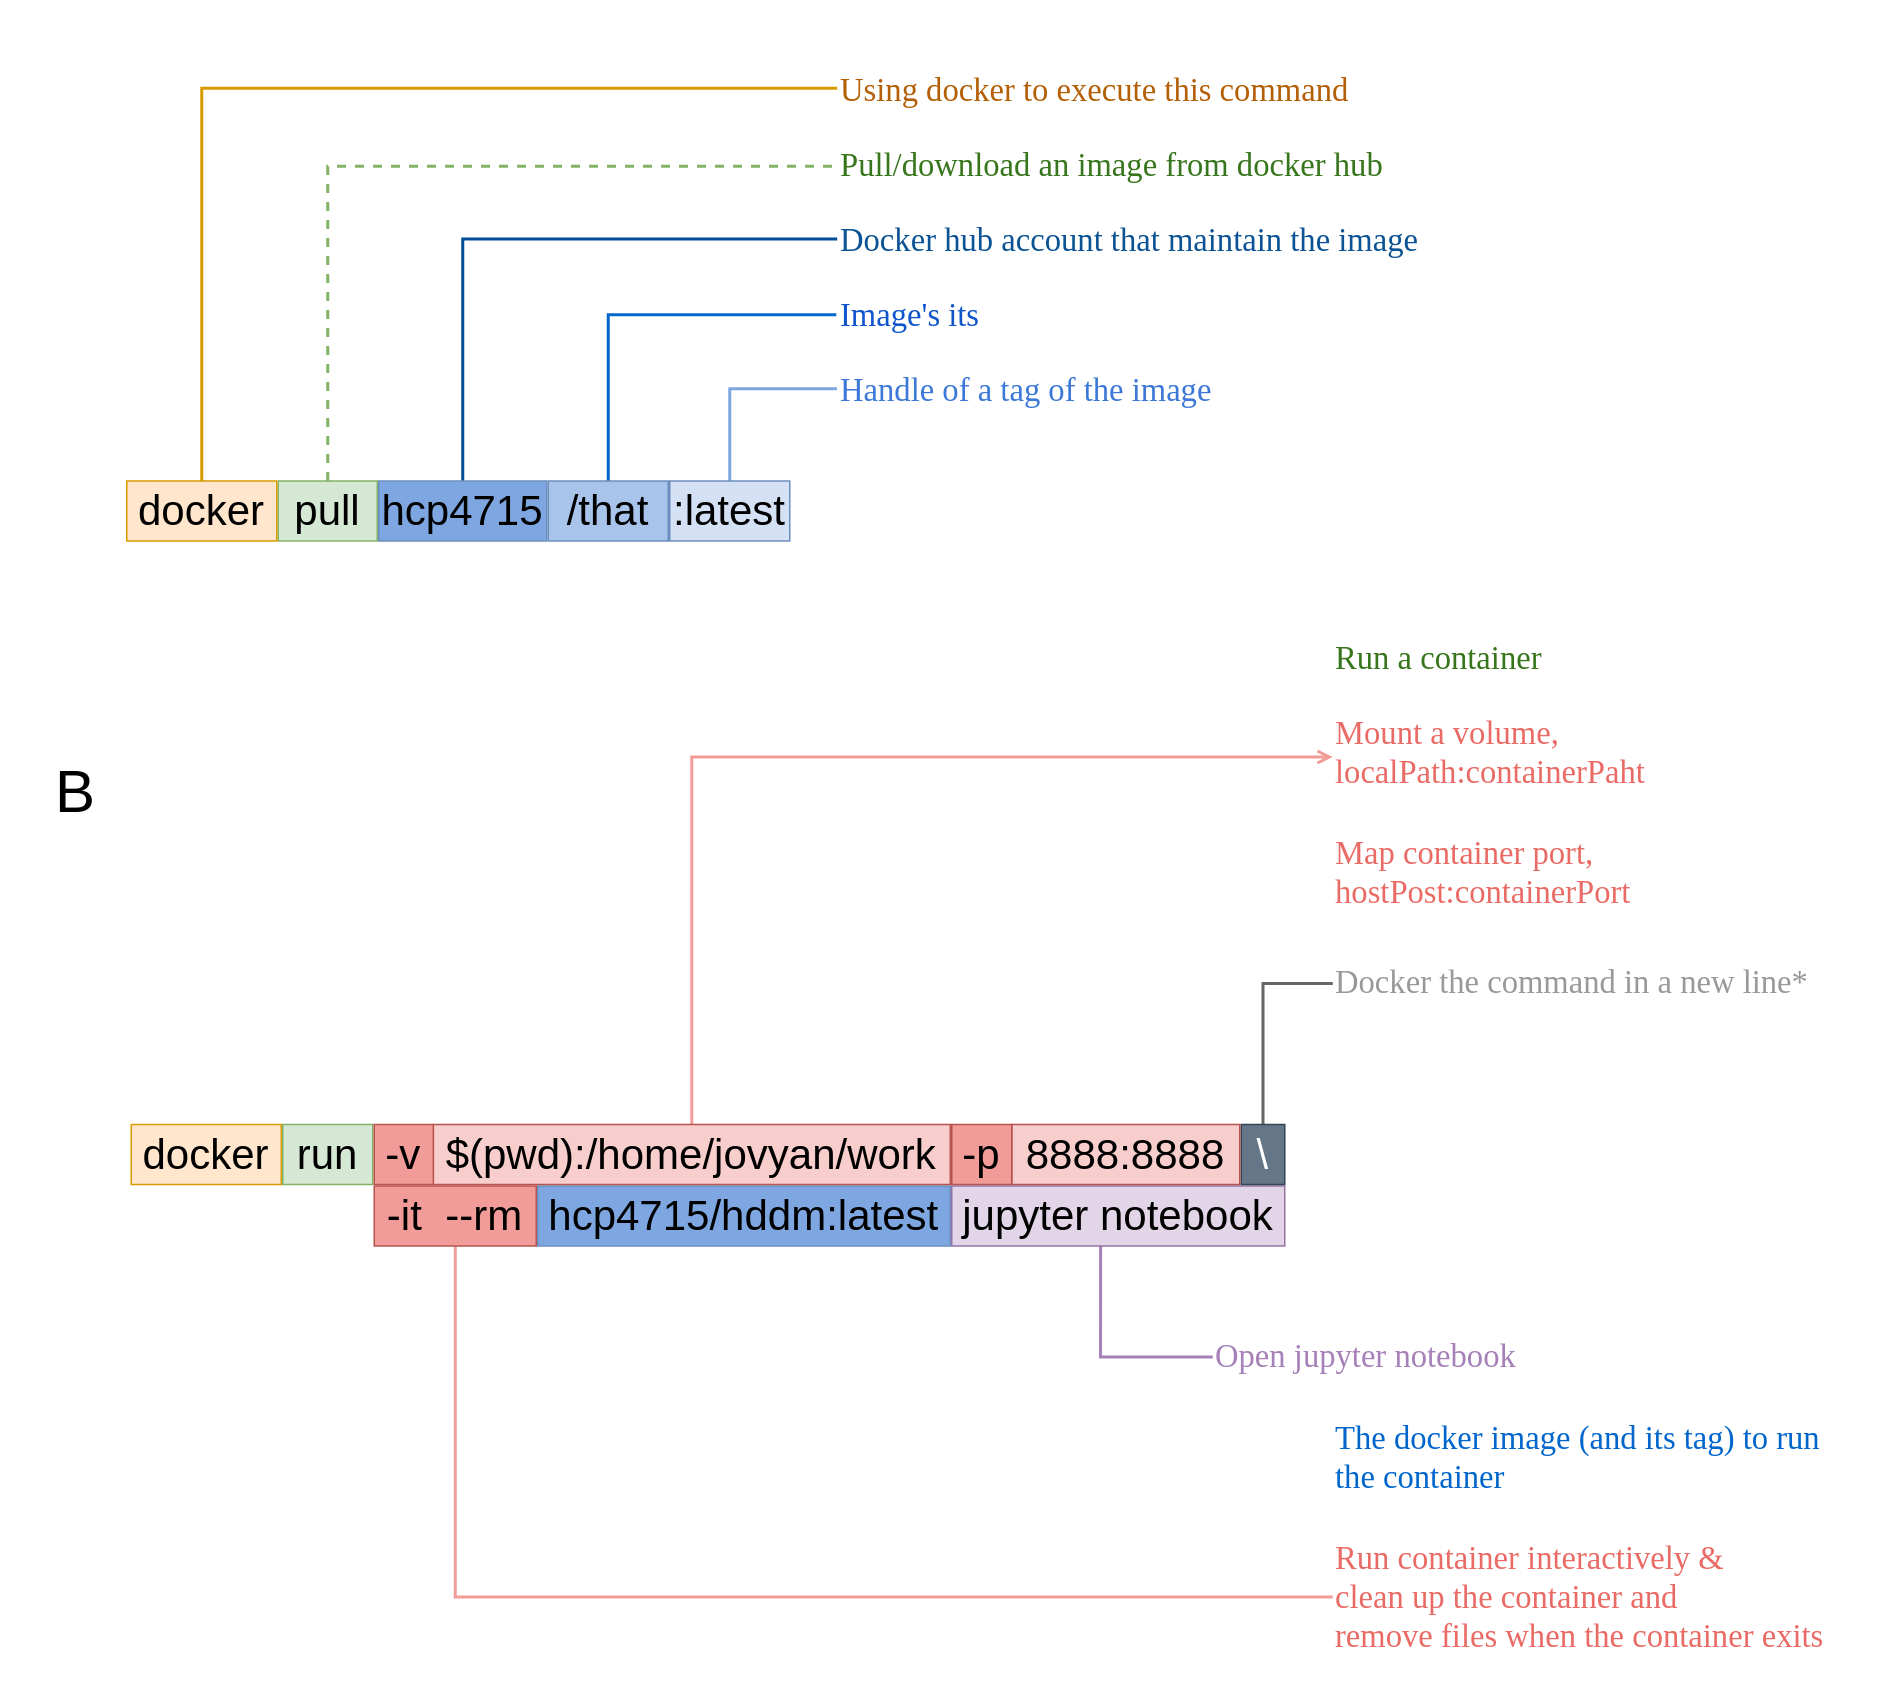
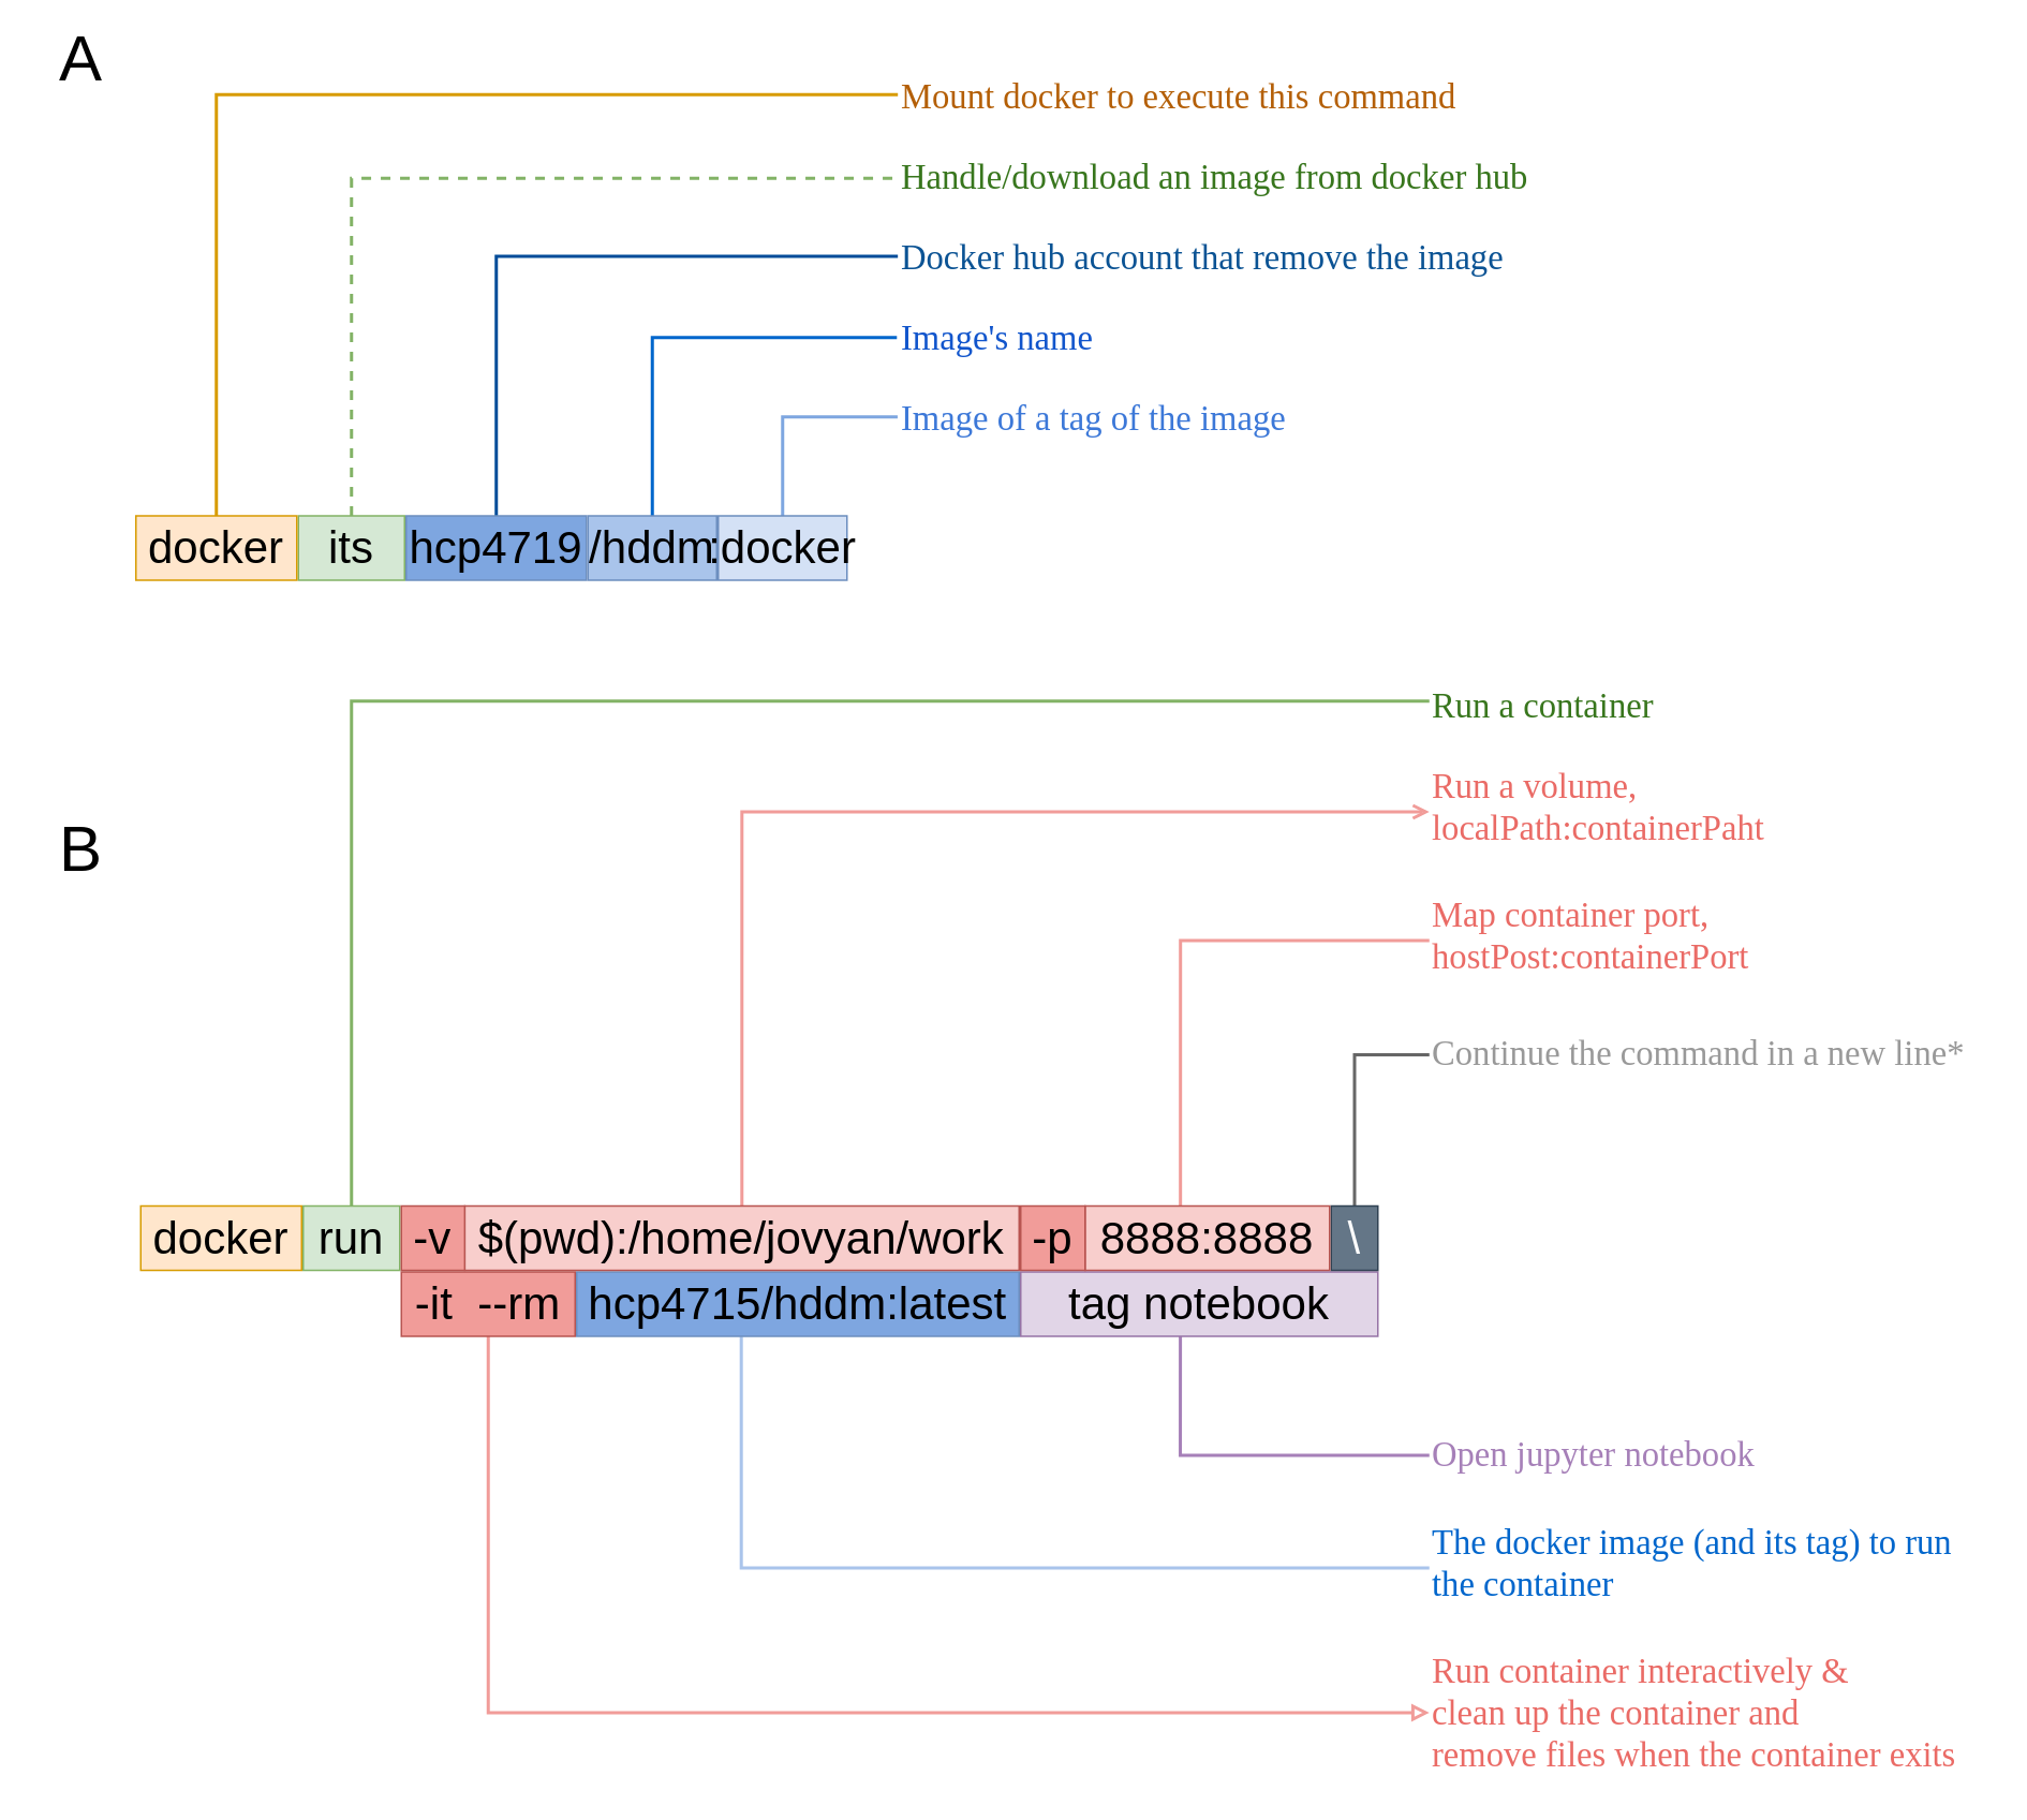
+ <mxCell id="45" value="&lt;font style=&quot;font-size: 40px;&quot;&gt;A&lt;/font&gt;" style="text;html=1;strokeColor=none;fillColor=none;align=center;verticalAlign=middle;whiteSpace=wrap;rounded=0;" vertex="1" parent="1"><mxGeometry x="20" y="20" width="60" height="30" as="geometry" /></mxCell>
- <mxCell id="38" value="&lt;div&gt;&lt;span style=&quot;mso-spacerun:'yes';font-size:16.32pt;font-family:Times New Roman;color:rgb(180,95,6);&quot;&gt;Using docker to execute this command&lt;/span&gt;&lt;/div&gt;" style="text;whiteSpace=wrap;html=1;" vertex="1" parent="29"><mxGeometry x="474" width="370" height="50" as="geometry" /></mxCell>
+ <mxCell id="38" value="&lt;div&gt;&lt;span style=&quot;mso-spacerun:'yes';font-size:16.32pt;font-family:Times New Roman;color:rgb(180,95,6);&quot;&gt;Mount docker to execute this command&lt;/span&gt;&lt;/div&gt;" style="text;whiteSpace=wrap;html=1;" vertex="1" parent="29"><mxGeometry x="474" width="370" height="50" as="geometry" /></mxCell>
- <mxCell id="40" value="&lt;div&gt;&lt;span style=&quot;mso-spacerun:'yes';font-size:16.32pt;font-family:Times New Roman;color:rgb(56,118,29);&quot;&gt;Pull/download an image from docker hub&#10;&lt;/span&gt;&lt;/div&gt;" style="text;whiteSpace=wrap;html=1;" vertex="1" parent="29"><mxGeometry x="474" y="50" width="400" height="50" as="geometry" /></mxCell>
+ <mxCell id="40" value="&lt;div&gt;&lt;span style=&quot;mso-spacerun:'yes';font-size:16.32pt;font-family:Times New Roman;color:rgb(56,118,29);&quot;&gt;Handle/download an image from docker hub&#10;&lt;/span&gt;&lt;/div&gt;" style="text;whiteSpace=wrap;html=1;" vertex="1" parent="29"><mxGeometry x="474" y="50" width="400" height="50" as="geometry" /></mxCell>
- <mxCell id="43" value="&lt;div&gt;&lt;/div&gt;&lt;font face=&quot;Times New Roman&quot; color=&quot;#0b5394&quot;&gt;&lt;span style=&quot;font-size: 21.76px;&quot;&gt;Docker hub account that maintain the image&lt;/span&gt;&lt;/font&gt;" style="text;whiteSpace=wrap;html=1;" vertex="1" parent="29"><mxGeometry x="474" y="100" width="390" height="50" as="geometry" /></mxCell>
+ <mxCell id="43" value="&lt;div&gt;&lt;/div&gt;&lt;font face=&quot;Times New Roman&quot; color=&quot;#0b5394&quot;&gt;&lt;span style=&quot;font-size: 21.76px;&quot;&gt;Docker hub account that remove the image&lt;/span&gt;&lt;/font&gt;" style="text;whiteSpace=wrap;html=1;" vertex="1" parent="29"><mxGeometry x="474" y="100" width="390" height="50" as="geometry" /></mxCell>
- <mxCell id="41" value="&lt;div&gt;&lt;/div&gt;&lt;font face=&quot;Times New Roman&quot; color=&quot;#1155cc&quot;&gt;&lt;span style=&quot;font-size: 21.76px;&quot;&gt;Image's its&lt;br&gt;&lt;/span&gt;&lt;/font&gt;" style="text;whiteSpace=wrap;html=1;" vertex="1" parent="29"><mxGeometry x="474" y="150" width="140" height="50" as="geometry" /></mxCell>
+ <mxCell id="41" value="&lt;div&gt;&lt;/div&gt;&lt;font face=&quot;Times New Roman&quot; color=&quot;#1155cc&quot;&gt;&lt;span style=&quot;font-size: 21.76px;&quot;&gt;Image's name&lt;br&gt;&lt;/span&gt;&lt;/font&gt;" style="text;whiteSpace=wrap;html=1;" vertex="1" parent="29"><mxGeometry x="474" y="150" width="140" height="50" as="geometry" /></mxCell>
- <mxCell id="42" value="&lt;div&gt;&lt;/div&gt;&lt;font face=&quot;Times New Roman&quot; color=&quot;#3c78d8&quot;&gt;&lt;span style=&quot;font-size: 21.76px;&quot;&gt;Handle of a tag of the image&lt;br&gt;&lt;/span&gt;&lt;/font&gt;" style="text;whiteSpace=wrap;html=1;" vertex="1" parent="29"><mxGeometry x="474" y="200" width="270" height="50" as="geometry" /></mxCell>
+ <mxCell id="42" value="&lt;div&gt;&lt;/div&gt;&lt;font face=&quot;Times New Roman&quot; color=&quot;#3c78d8&quot;&gt;&lt;span style=&quot;font-size: 21.76px;&quot;&gt;Image of a tag of the image&lt;br&gt;&lt;/span&gt;&lt;/font&gt;" style="text;whiteSpace=wrap;html=1;" vertex="1" parent="29"><mxGeometry x="474" y="200" width="270" height="50" as="geometry" /></mxCell>
- <mxCell id="33" value="&lt;font style=&quot;font-size: 28px;&quot;&gt;pull&lt;/font&gt;" style="text;html=1;strokeColor=#82b366;fillColor=#d5e8d4;align=center;verticalAlign=middle;whiteSpace=wrap;rounded=0;" vertex="1" parent="29"><mxGeometry x="101" y="280" width="66" height="40" as="geometry" /></mxCell>
+ <mxCell id="33" value="&lt;font style=&quot;font-size: 28px;&quot;&gt;its&lt;/font&gt;" style="text;html=1;strokeColor=#82b366;fillColor=#d5e8d4;align=center;verticalAlign=middle;whiteSpace=wrap;rounded=0;" vertex="1" parent="29"><mxGeometry x="101" y="280" width="66" height="40" as="geometry" /></mxCell>
- <mxCell id="35" value="&lt;font style=&quot;font-size: 28px;&quot;&gt;hcp4715&lt;/font&gt;" style="text;html=1;strokeColor=#6c8ebf;fillColor=#7EA6E0;align=center;verticalAlign=middle;whiteSpace=wrap;rounded=0;fillStyle=auto;" vertex="1" parent="29"><mxGeometry x="168" y="280" width="112" height="40" as="geometry" /></mxCell>
+ <mxCell id="35" value="&lt;font style=&quot;font-size: 28px;&quot;&gt;hcp4719&lt;/font&gt;" style="text;html=1;strokeColor=#6c8ebf;fillColor=#7EA6E0;align=center;verticalAlign=middle;whiteSpace=wrap;rounded=0;fillStyle=auto;" vertex="1" parent="29"><mxGeometry x="168" y="280" width="112" height="40" as="geometry" /></mxCell>
- <mxCell id="36" value="&lt;font style=&quot;font-size: 28px;&quot;&gt;/that&lt;/font&gt;" style="text;html=1;strokeColor=#6c8ebf;fillColor=#A9C4EB;align=center;verticalAlign=middle;whiteSpace=wrap;rounded=0;" vertex="1" parent="29"><mxGeometry x="281" y="280" width="80" height="40" as="geometry" /></mxCell>
+ <mxCell id="36" value="&lt;font style=&quot;font-size: 28px;&quot;&gt;/hddm&lt;/font&gt;" style="text;html=1;strokeColor=#6c8ebf;fillColor=#A9C4EB;align=center;verticalAlign=middle;whiteSpace=wrap;rounded=0;" vertex="1" parent="29"><mxGeometry x="281" y="280" width="80" height="40" as="geometry" /></mxCell>
- <mxCell id="37" value="&lt;font style=&quot;font-size: 28px;&quot;&gt;:latest&lt;/font&gt;" style="text;html=1;strokeColor=#6c8ebf;fillColor=#D4E1F5;align=center;verticalAlign=middle;whiteSpace=wrap;rounded=0;" vertex="1" parent="29"><mxGeometry x="362" y="280" width="80" height="40" as="geometry" /></mxCell>
+ <mxCell id="37" value="&lt;font style=&quot;font-size: 28px;&quot;&gt;:docker&lt;/font&gt;" style="text;html=1;strokeColor=#6c8ebf;fillColor=#D4E1F5;align=center;verticalAlign=middle;whiteSpace=wrap;rounded=0;" vertex="1" parent="29"><mxGeometry x="362" y="280" width="80" height="40" as="geometry" /></mxCell>
+ <mxCell id="4" style="edgeStyle=orthogonalEdgeStyle;rounded=0;orthogonalLoop=1;jettySize=auto;html=1;entryX=0;entryY=0.403;entryDx=0;entryDy=0;endArrow=none;endFill=0;strokeWidth=2;fillColor=#d5e8d4;strokeColor=#82b366;exitX=0.5;exitY=0;exitDx=0;exitDy=0;entryPerimeter=0;" edge="1" parent="2" source="10" target="15"><mxGeometry relative="1" as="geometry"><mxPoint x="151" y="320" as="sourcePoint" /><mxPoint x="471" y="78" as="targetPoint" /></mxGeometry></mxCell>
- <mxCell id="23" value="&lt;div&gt;&lt;/div&gt;&lt;font face=&quot;Times New Roman&quot;&gt;&lt;span style=&quot;font-size: 21.76px;&quot;&gt;&lt;font color=&quot;#ea6b66&quot;&gt;Mount a volume, &lt;br&gt;localPath:containerPaht&lt;/font&gt;&lt;br&gt;&lt;/span&gt;&lt;/font&gt;" style="text;whiteSpace=wrap;html=1;" vertex="1" parent="2"><mxGeometry x="801" y="50" width="280" height="70" as="geometry" /></mxCell>
+ <mxCell id="23" value="&lt;div&gt;&lt;/div&gt;&lt;font face=&quot;Times New Roman&quot;&gt;&lt;span style=&quot;font-size: 21.76px;&quot;&gt;&lt;font color=&quot;#ea6b66&quot;&gt;Run a volume, &lt;br&gt;localPath:containerPaht&lt;/font&gt;&lt;br&gt;&lt;/span&gt;&lt;/font&gt;" style="text;whiteSpace=wrap;html=1;" vertex="1" parent="2"><mxGeometry x="801" y="50" width="280" height="70" as="geometry" /></mxCell>
+ <mxCell id="6" style="edgeStyle=orthogonalEdgeStyle;rounded=0;orthogonalLoop=1;jettySize=auto;html=1;entryX=0;entryY=0.5;entryDx=0;entryDy=0;strokeWidth=2;endArrow=none;endFill=0;strokeColor=#F19C99;exitX=0.39;exitY=0.004;exitDx=0;exitDy=0;exitPerimeter=0;" edge="1" parent="2" source="18" target="24"><mxGeometry relative="1" as="geometry"><mxPoint x="651" y="280" as="sourcePoint" /><mxPoint x="811" y="95" as="targetPoint" /></mxGeometry></mxCell>
- <mxCell id="25" value="&lt;div&gt;&lt;/div&gt;&lt;span style=&quot;background-color: initial; font-size: 21.76px;&quot;&gt;&lt;font color=&quot;#999999&quot; face=&quot;Times New Roman&quot;&gt;Docker the command in a new line*&lt;/font&gt;&lt;/span&gt;&lt;font face=&quot;Times New Roman&quot; color=&quot;#38761d&quot;&gt;&lt;span style=&quot;font-size: 21.76px;&quot;&gt;&lt;br&gt;&lt;/span&gt;&lt;/font&gt;" style="text;whiteSpace=wrap;html=1;" vertex="1" parent="2"><mxGeometry x="801" y="216" width="350" height="40" as="geometry" /></mxCell>
+ <mxCell id="25" value="&lt;div&gt;&lt;/div&gt;&lt;span style=&quot;background-color: initial; font-size: 21.76px;&quot;&gt;&lt;font color=&quot;#999999&quot; face=&quot;Times New Roman&quot;&gt;Continue the command in a new line*&lt;/font&gt;&lt;/span&gt;&lt;font face=&quot;Times New Roman&quot; color=&quot;#38761d&quot;&gt;&lt;span style=&quot;font-size: 21.76px;&quot;&gt;&lt;br&gt;&lt;/span&gt;&lt;/font&gt;" style="text;whiteSpace=wrap;html=1;" vertex="1" parent="2"><mxGeometry x="801" y="216" width="350" height="40" as="geometry" /></mxCell>
- <mxCell id="13" value="&lt;font style=&quot;font-size: 28px;&quot;&gt;jupyter notebook&lt;/font&gt;" style="text;html=1;strokeColor=#9673a6;fillColor=#e1d5e7;align=center;verticalAlign=middle;whiteSpace=wrap;rounded=0;" vertex="1" parent="2"><mxGeometry x="547" y="371" width="222" height="40" as="geometry" /></mxCell>
+ <mxCell id="13" value="&lt;font style=&quot;font-size: 28px;&quot;&gt;tag notebook&lt;/font&gt;" style="text;html=1;strokeColor=#9673a6;fillColor=#e1d5e7;align=center;verticalAlign=middle;whiteSpace=wrap;rounded=0;" vertex="1" parent="2"><mxGeometry x="547" y="371" width="222" height="40" as="geometry" /></mxCell>
- <mxCell id="28" value="&lt;div&gt;&lt;/div&gt;&lt;span style=&quot;background-color: initial; font-size: 21.76px;&quot;&gt;&lt;font color=&quot;#a680b8&quot; face=&quot;Times New Roman&quot;&gt;Open jupyter notebook&lt;/font&gt;&lt;/span&gt;&lt;font face=&quot;Times New Roman&quot; color=&quot;#38761d&quot;&gt;&lt;span style=&quot;font-size: 21.76px;&quot;&gt;&lt;br&gt;&lt;/span&gt;&lt;/font&gt;" style="text;whiteSpace=wrap;html=1;" vertex="1" parent="2"><mxGeometry x="721" y="465" width="350" height="40" as="geometry" /></mxCell>
+ <mxCell id="28" value="&lt;div&gt;&lt;/div&gt;&lt;span style=&quot;background-color: initial; font-size: 21.76px;&quot;&gt;&lt;font color=&quot;#a680b8&quot; face=&quot;Times New Roman&quot;&gt;Open jupyter notebook&lt;/font&gt;&lt;/span&gt;&lt;font face=&quot;Times New Roman&quot; color=&quot;#38761d&quot;&gt;&lt;span style=&quot;font-size: 21.76px;&quot;&gt;&lt;br&gt;&lt;/span&gt;&lt;/font&gt;" style="text;whiteSpace=wrap;html=1;" vertex="1" parent="2"><mxGeometry x="801" y="465" width="350" height="40" as="geometry" /></mxCell>
+ <mxCell id="9" style="edgeStyle=orthogonalEdgeStyle;rounded=0;orthogonalLoop=1;jettySize=auto;html=1;entryX=0;entryY=0.5;entryDx=0;entryDy=0;strokeWidth=2;endArrow=none;endFill=0;strokeColor=#A9C4EB;exitX=0.372;exitY=1.006;exitDx=0;exitDy=0;exitPerimeter=0;" edge="1" parent="2" source="12" target="27"><mxGeometry relative="1" as="geometry"><mxPoint x="226" y="421" as="sourcePoint" /><mxPoint x="811" y="685" as="targetPoint" /></mxGeometry></mxCell>
- <mxCell id="3" style="edgeStyle=orthogonalEdgeStyle;rounded=0;orthogonalLoop=1;jettySize=auto;html=1;entryX=0;entryY=0.5;entryDx=0;entryDy=0;strokeWidth=2;endArrow=none;endFill=0;strokeColor=#F19C99;exitX=0.5;exitY=1;exitDx=0;exitDy=0;" edge="1" parent="2" source="16" target="26"><mxGeometry relative="1" as="geometry"><mxPoint x="656" y="339" as="sourcePoint" /><mxPoint x="811" y="175" as="targetPoint" /></mxGeometry></mxCell>
+ <mxCell id="3" style="edgeStyle=orthogonalEdgeStyle;rounded=0;orthogonalLoop=1;jettySize=auto;html=1;entryX=0;entryY=0.5;entryDx=0;entryDy=0;strokeWidth=2;endArrow=block;endFill=0;strokeColor=#F19C99;exitX=0.5;exitY=1;exitDx=0;exitDy=0;" edge="1" parent="2" source="16" target="26"><mxGeometry relative="1" as="geometry"><mxPoint x="656" y="339" as="sourcePoint" /><mxPoint x="811" y="175" as="targetPoint" /></mxGeometry></mxCell>
